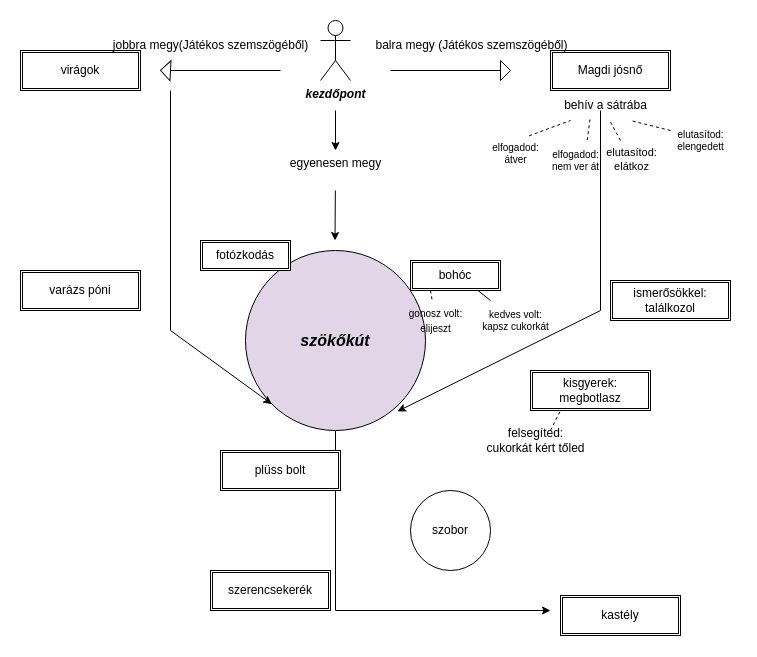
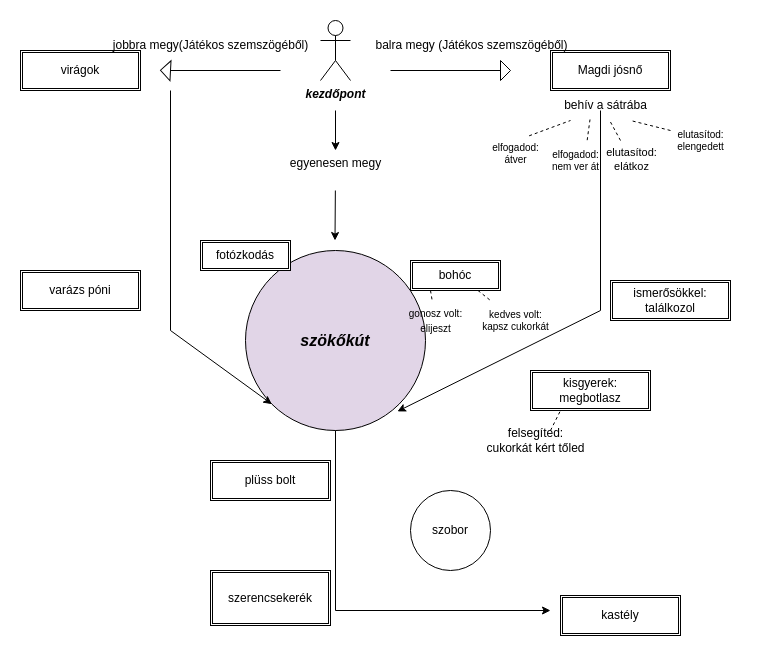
- <mxCell id="40" value="" style="endArrow=none;dashed=0;html=1;rounded=0;exitX=0.75;exitY=1;exitDx=0;exitDy=0;" edge="1" parent="1" source="20" target="38"><mxGeometry width="50" height="50" relative="1" as="geometry"><mxPoint x="440" y="300" as="sourcePoint" /><mxPoint x="442" y="310" as="targetPoint" /><Array as="points"><mxPoint x="490" y="300" /></Array></mxGeometry></mxCell>
+ <mxCell id="40" value="" style="endArrow=none;dashed=1;html=1;rounded=0;exitX=0.75;exitY=1;exitDx=0;exitDy=0;" edge="1" parent="1" source="20" target="38"><mxGeometry width="50" height="50" relative="1" as="geometry"><mxPoint x="440" y="300" as="sourcePoint" /><mxPoint x="442" y="310" as="targetPoint" /><Array as="points"><mxPoint x="490" y="300" /></Array></mxGeometry></mxCell>
- <mxCell id="16" value="plüss bolt" style="shape=ext;double=1;rounded=0;whiteSpace=wrap;html=1;" parent="1" vertex="1"><mxGeometry x="220" y="450" width="120" height="40" as="geometry" /></mxCell>
+ <mxCell id="16" value="plüss bolt" style="shape=ext;double=1;rounded=0;whiteSpace=wrap;html=1;" parent="1" vertex="1"><mxGeometry x="210" y="460" width="120" height="40" as="geometry" /></mxCell>
- <mxCell id="15" value="szerencsekerék" style="shape=ext;double=1;rounded=0;whiteSpace=wrap;html=1;" parent="1" vertex="1"><mxGeometry x="210" y="570" width="120" height="40" as="geometry" /></mxCell>
+ <mxCell id="15" value="szerencsekerék" style="shape=ext;double=1;rounded=0;whiteSpace=wrap;html=1;" parent="1" vertex="1"><mxGeometry x="210" y="570" width="120" height="55" as="geometry" /></mxCell>
